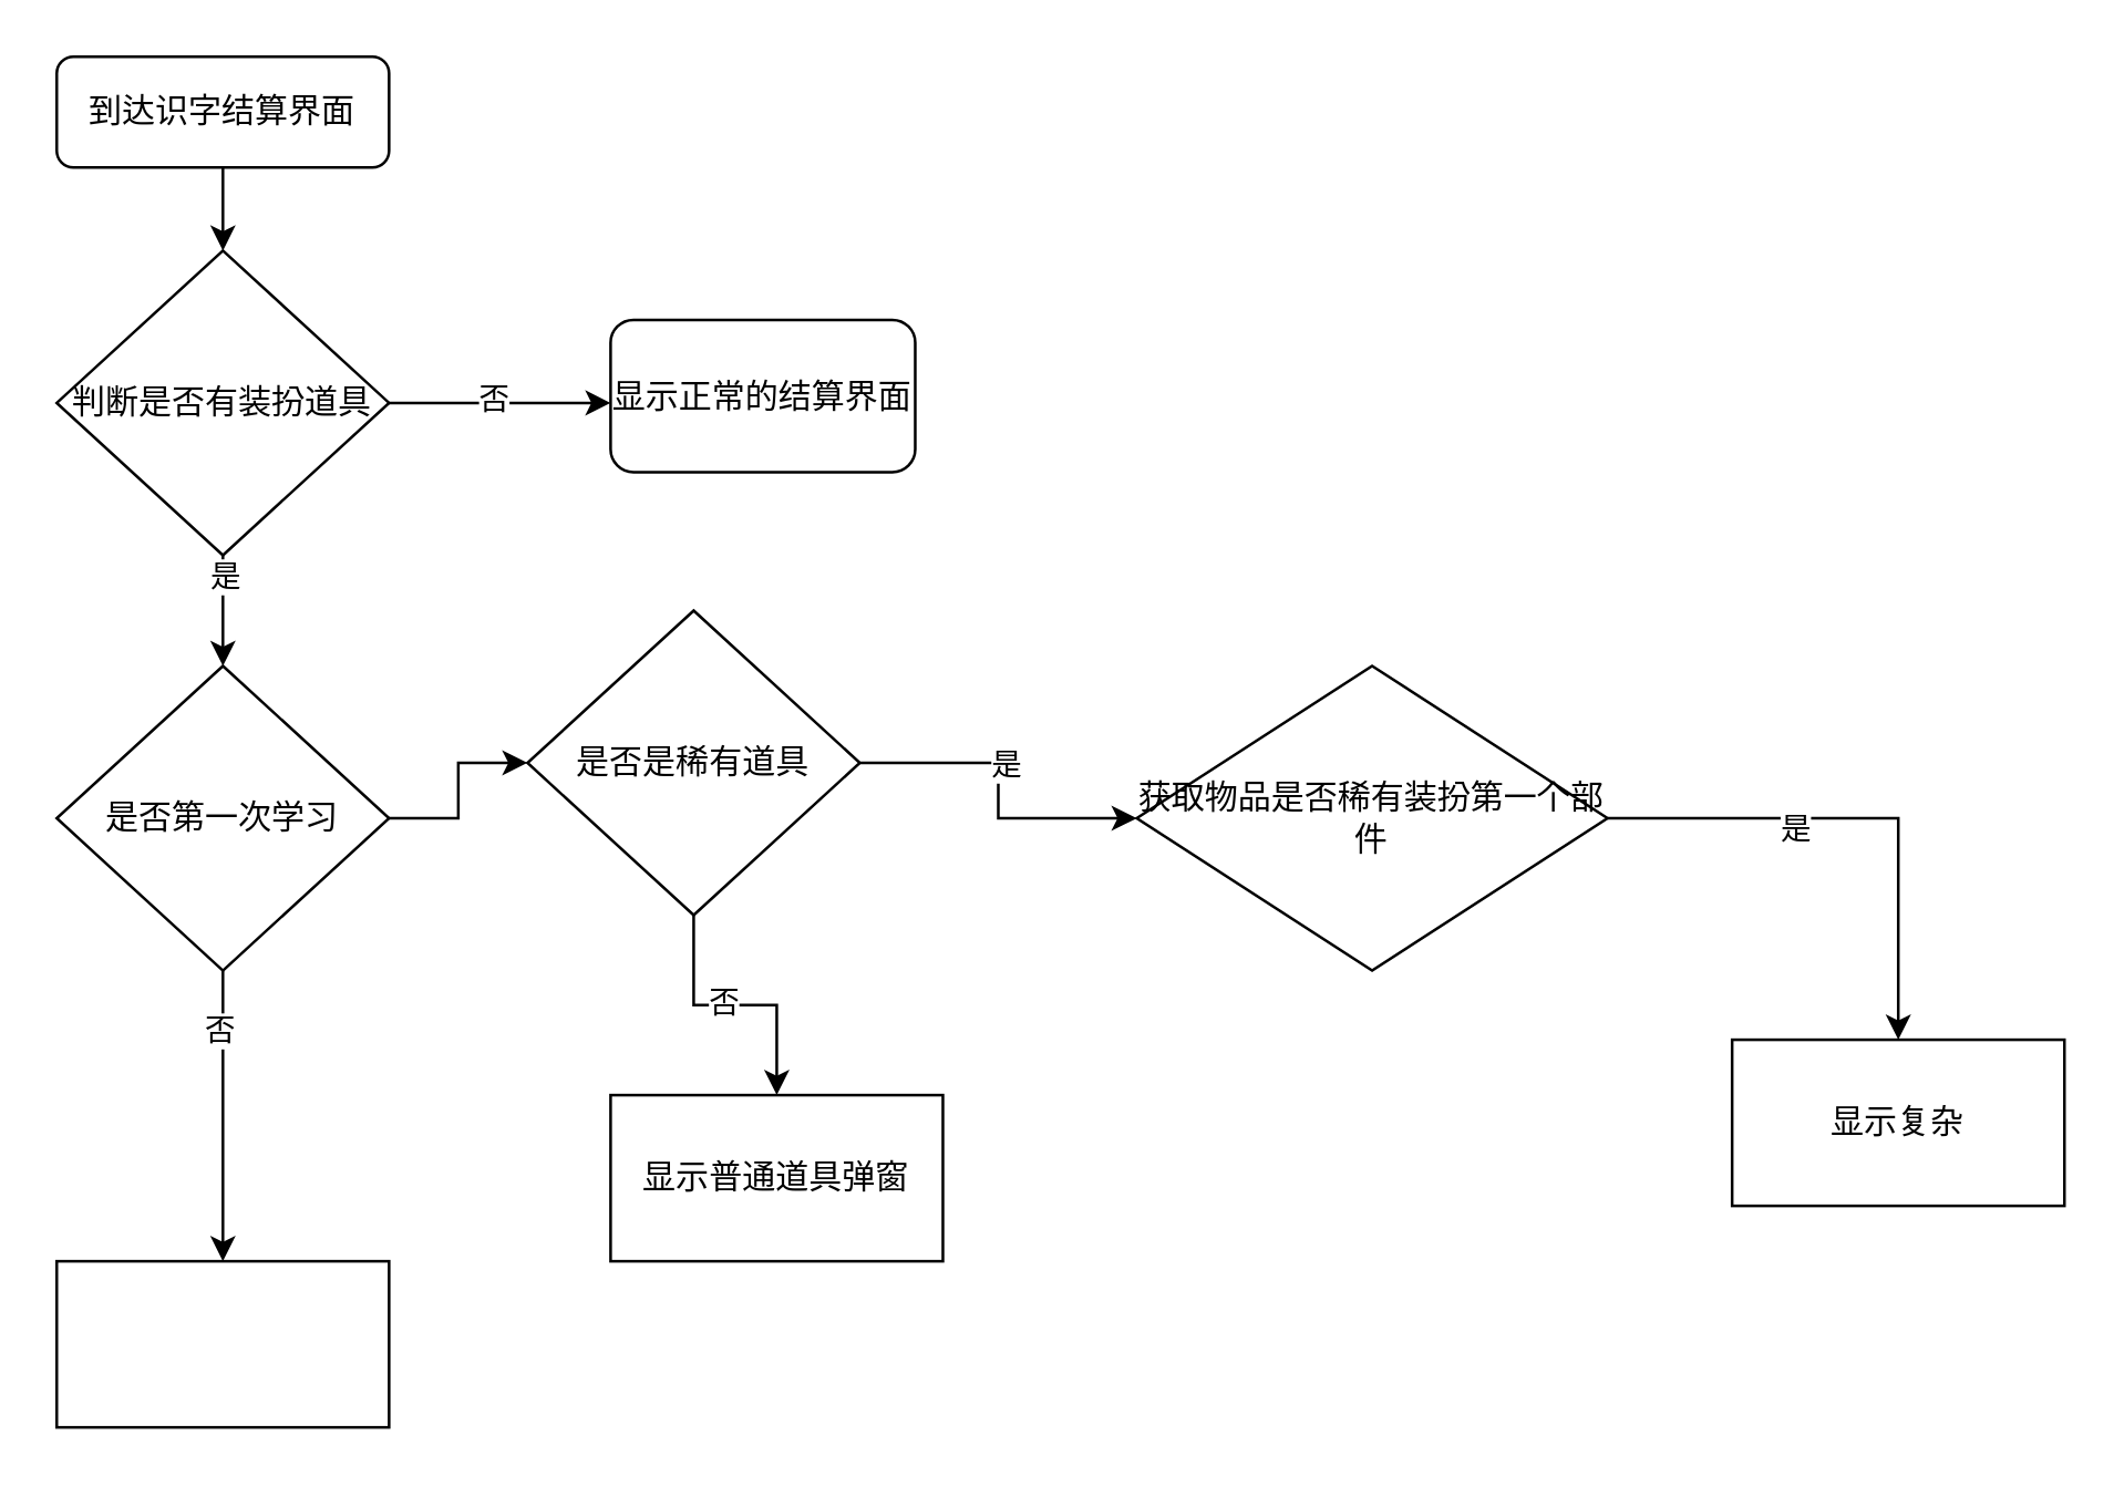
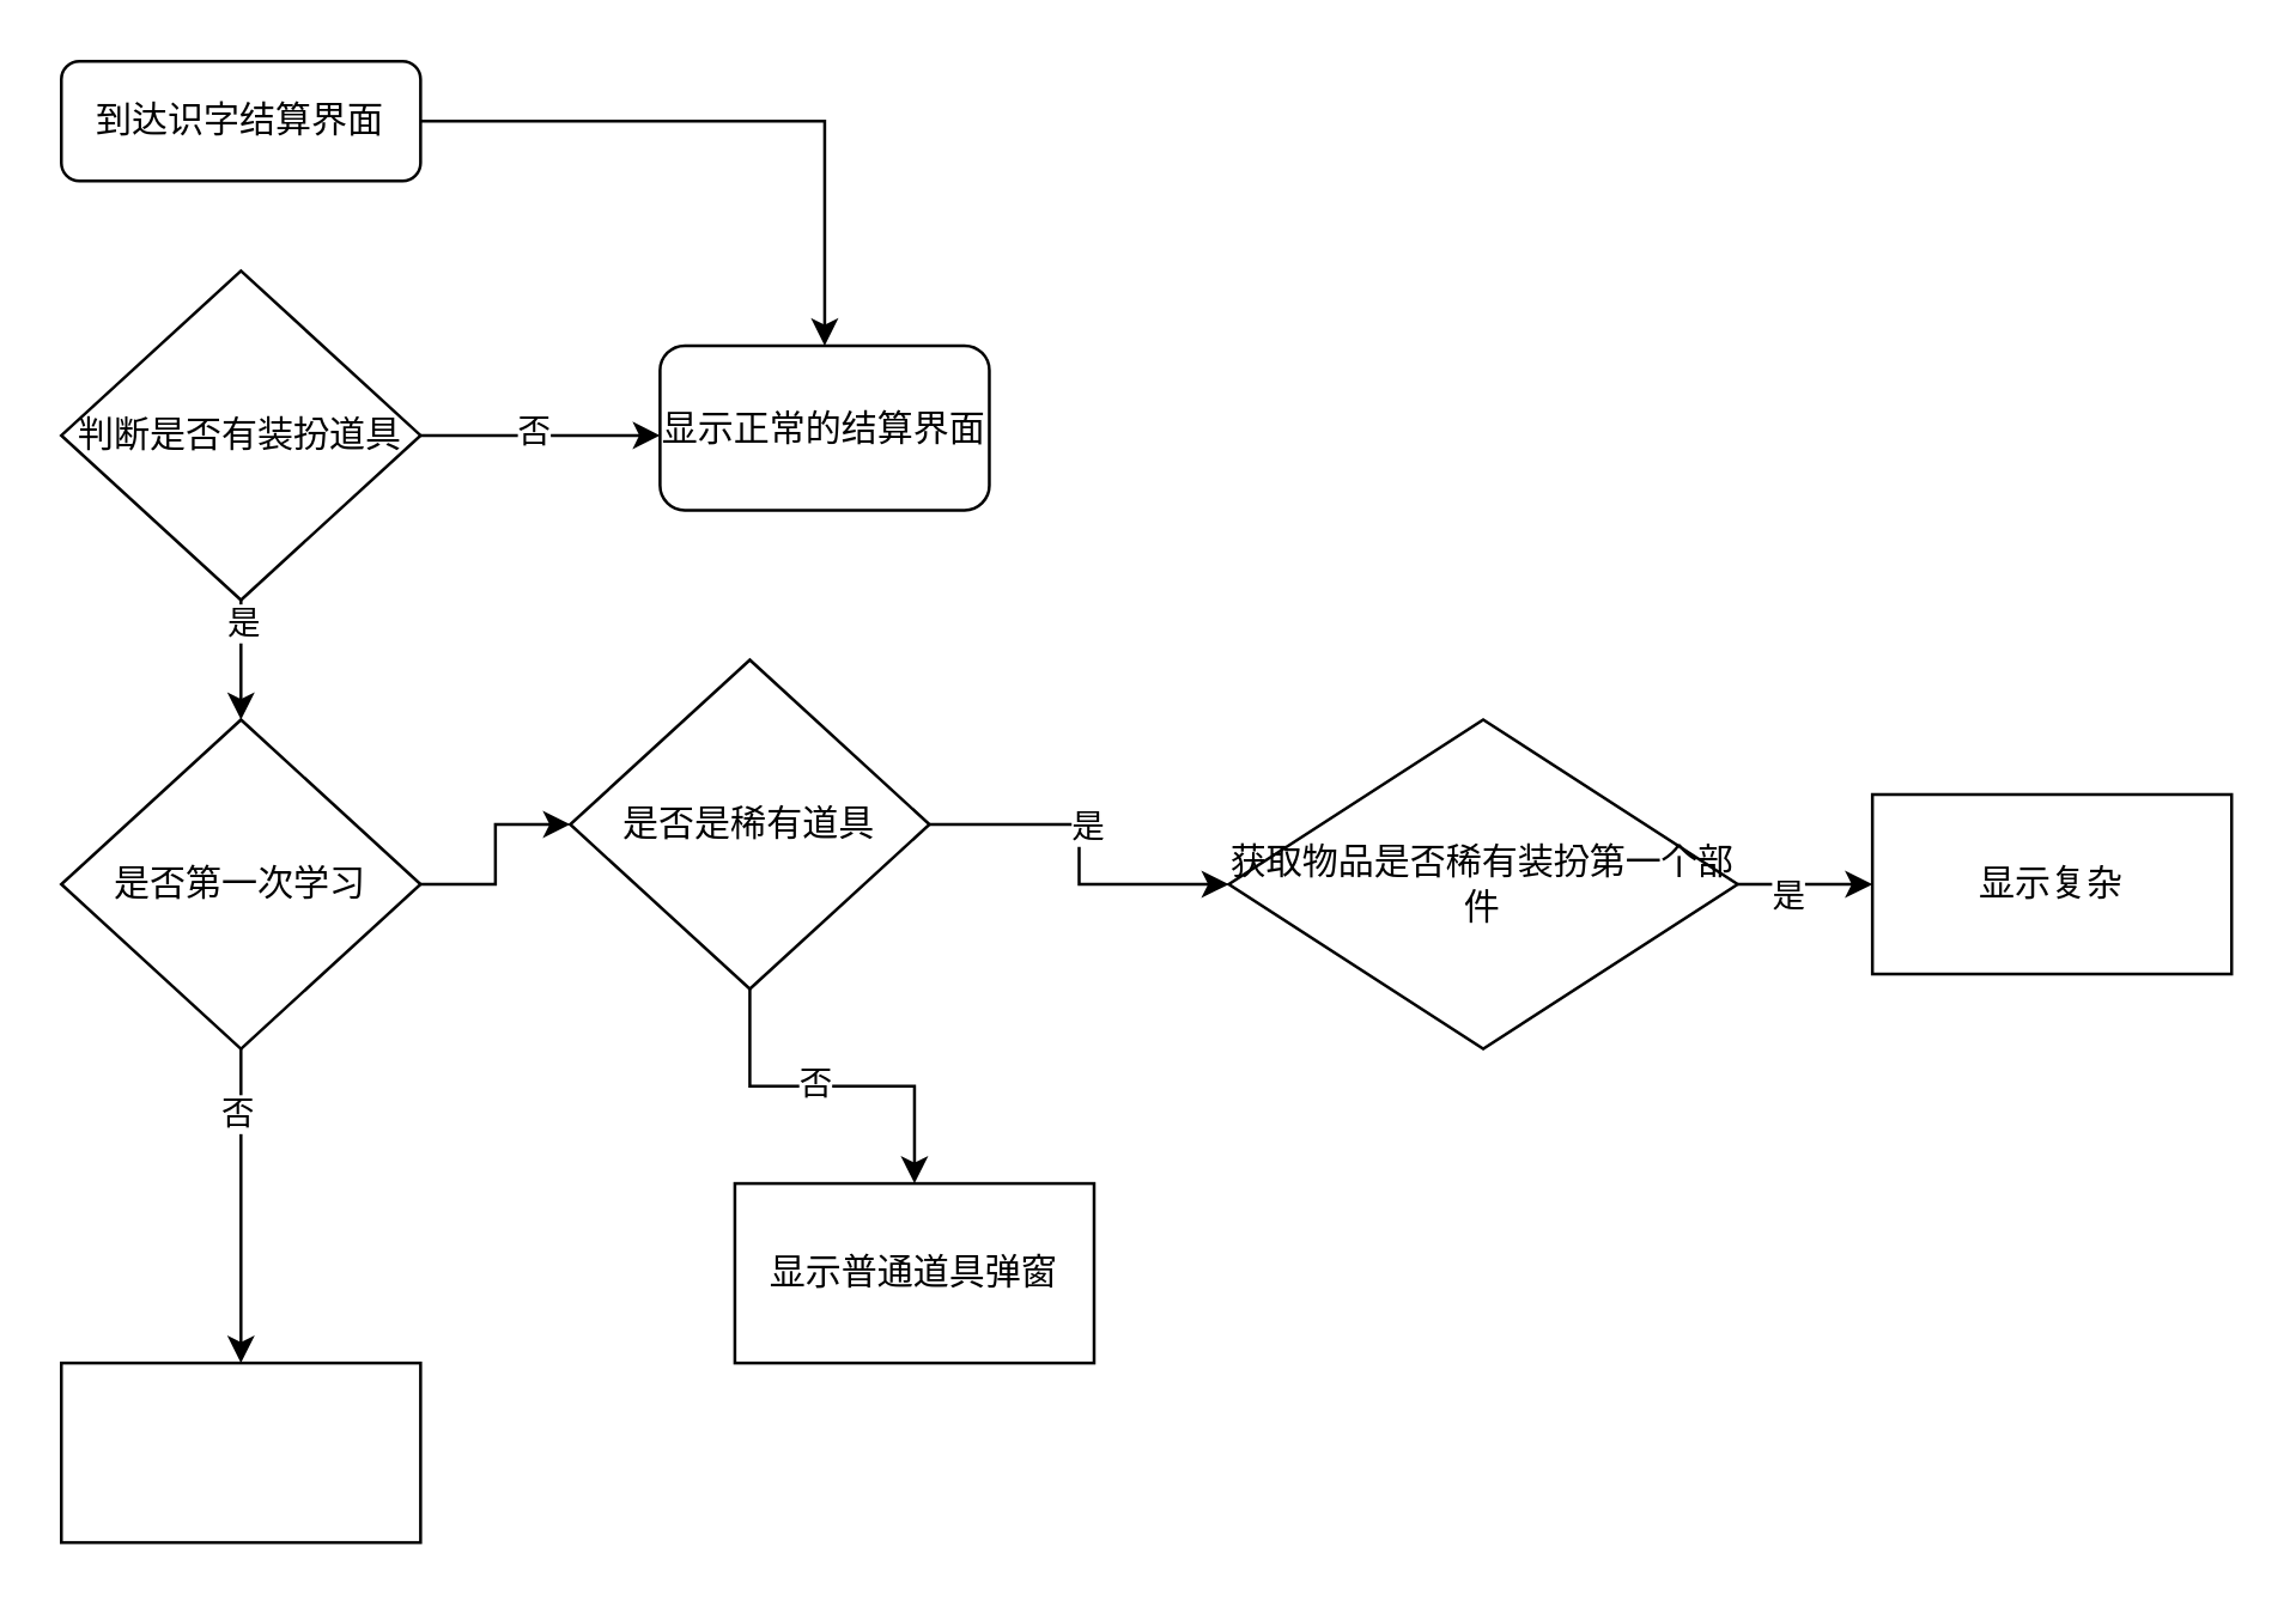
- <mxCell id="2" value="" style="edgeStyle=orthogonalEdgeStyle;rounded=0;orthogonalLoop=1;jettySize=auto;html=1;" edge="1" parent="1" source="3" target="8"><mxGeometry relative="1" as="geometry" /></mxCell>
+ <mxCell id="2" value="" style="edgeStyle=orthogonalEdgeStyle;rounded=0;orthogonalLoop=1;jettySize=auto;html=1;" edge="1" parent="1" source="3" target="9"><mxGeometry relative="1" as="geometry" /></mxCell>
- <mxCell id="24" value="显示复杂" style="whiteSpace=wrap;html=1;" vertex="1" parent="1"><mxGeometry x="625" y="375" width="120" height="60" as="geometry" /></mxCell>
+ <mxCell id="24" value="显示复杂" style="whiteSpace=wrap;html=1;" vertex="1" parent="1"><mxGeometry x="625" y="265" width="120" height="60" as="geometry" /></mxCell>
- <mxCell id="23" value="显示普通道具弹窗" style="whiteSpace=wrap;html=1;" vertex="1" parent="1"><mxGeometry x="220" y="395" width="120" height="60" as="geometry" /></mxCell>
+ <mxCell id="23" value="显示普通道具弹窗" style="whiteSpace=wrap;html=1;" vertex="1" parent="1"><mxGeometry x="245" y="395" width="120" height="60" as="geometry" /></mxCell>
